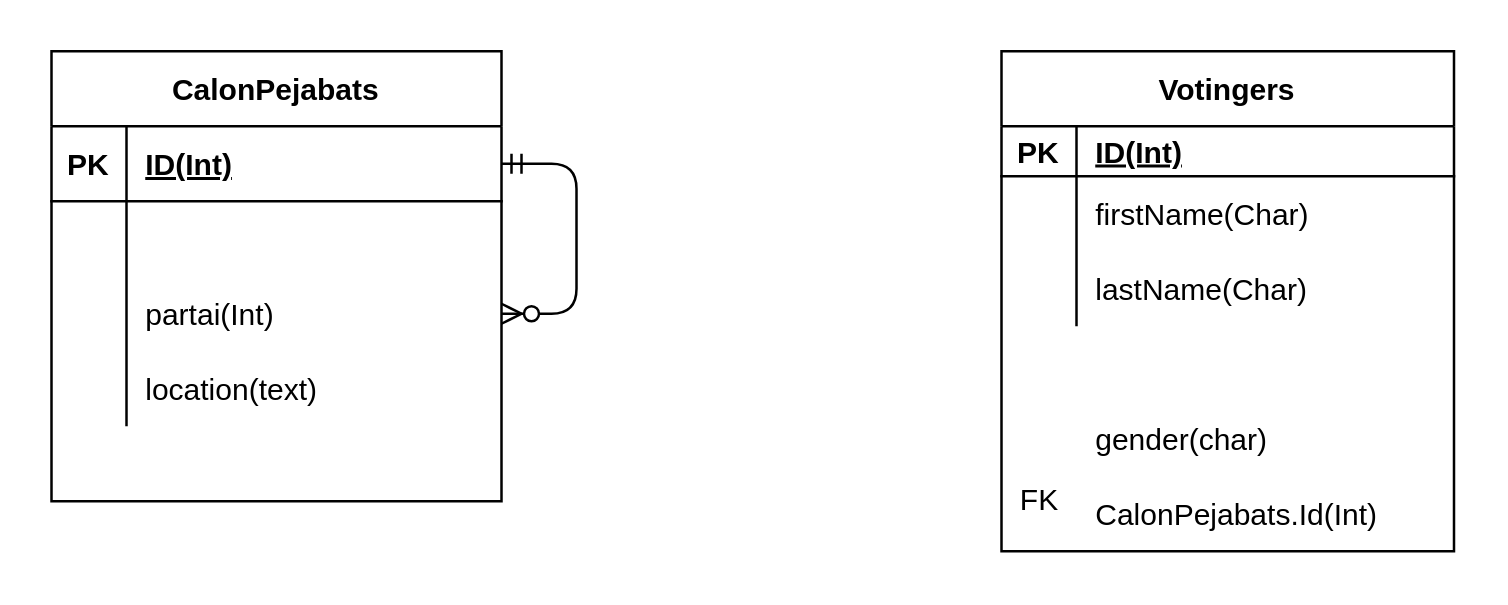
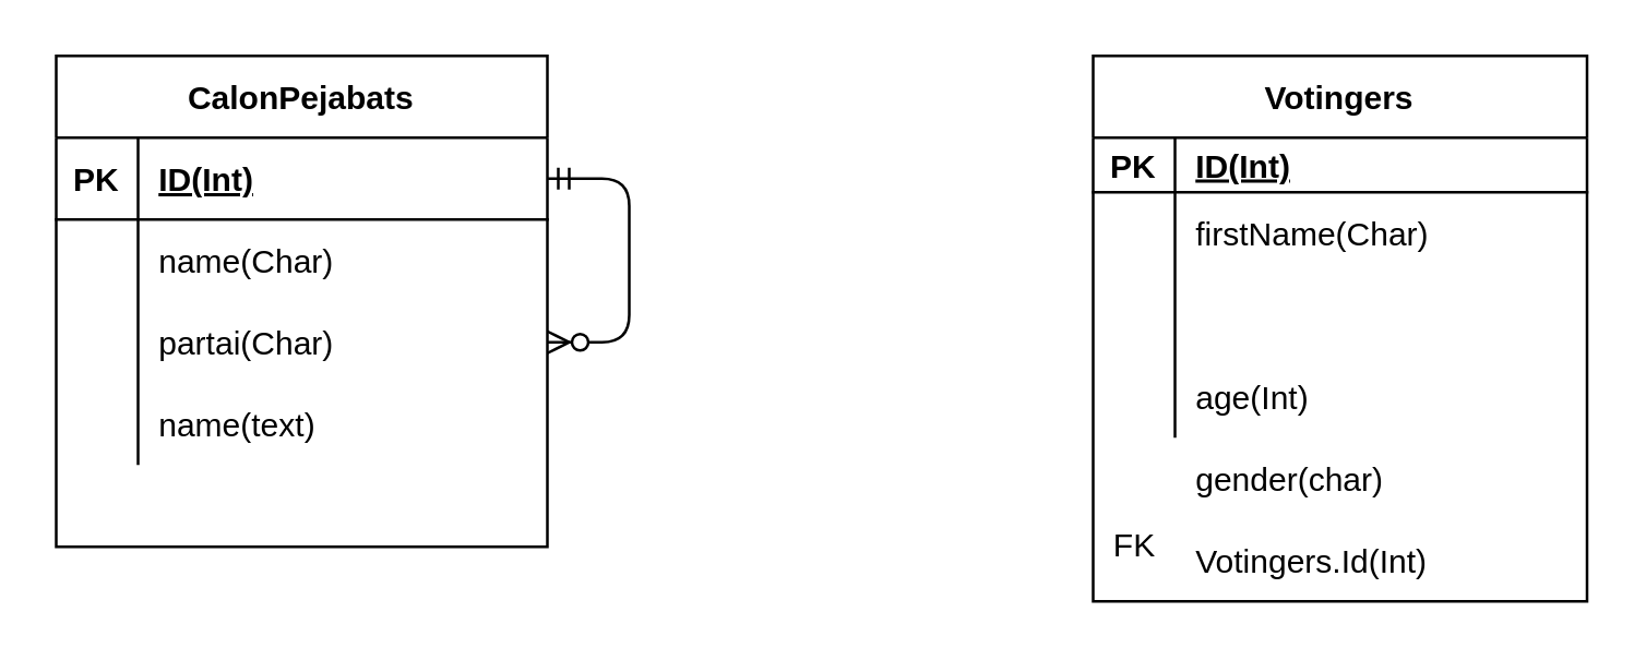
+ <mxCell id="8" value="name(Char)" style="shape=partialRectangle;connectable=0;fillColor=none;top=0;left=0;bottom=0;right=0;align=left;spacingLeft=6;overflow=hidden;" vertex="1" parent="6"><mxGeometry x="30" width="150" height="30" as="geometry" /></mxCell>
- <mxCell id="24" value="lastName(Char)" style="shape=partialRectangle;connectable=0;fillColor=none;top=0;left=0;bottom=0;right=0;align=left;spacingLeft=6;overflow=hidden;" vertex="1" parent="22"><mxGeometry x="30" width="151" height="30" as="geometry" /></mxCell>
- <mxCell id="11" value="partai(Int)" style="shape=partialRectangle;connectable=0;fillColor=none;top=0;left=0;bottom=0;right=0;align=left;spacingLeft=6;overflow=hidden;" vertex="1" parent="9"><mxGeometry x="30" width="150" height="30" as="geometry" /></mxCell>
+ <mxCell id="11" value="partai(Char)" style="shape=partialRectangle;connectable=0;fillColor=none;top=0;left=0;bottom=0;right=0;align=left;spacingLeft=6;overflow=hidden;" vertex="1" parent="9"><mxGeometry x="30" width="150" height="30" as="geometry" /></mxCell>
+ <mxCell id="27" value="age(Int)" style="shape=partialRectangle;connectable=0;fillColor=none;top=0;left=0;bottom=0;right=0;align=left;spacingLeft=6;overflow=hidden;" vertex="1" parent="25"><mxGeometry x="30" width="151" height="30" as="geometry" /></mxCell>
- <mxCell id="14" value="location(text)" style="shape=partialRectangle;connectable=0;fillColor=none;top=0;left=0;bottom=0;right=0;align=left;spacingLeft=6;overflow=hidden;" vertex="1" parent="12"><mxGeometry x="30" width="150" height="30" as="geometry" /></mxCell>
+ <mxCell id="14" value="name(text)" style="shape=partialRectangle;connectable=0;fillColor=none;top=0;left=0;bottom=0;right=0;align=left;spacingLeft=6;overflow=hidden;" vertex="1" parent="12"><mxGeometry x="30" width="150" height="30" as="geometry" /></mxCell>
- <mxCell id="29" value="CalonPejabats.Id(Int)" style="shape=partialRectangle;connectable=0;fillColor=none;top=0;left=0;bottom=0;right=0;align=left;spacingLeft=6;overflow=hidden;" vertex="1" parent="1"><mxGeometry x="430" y="190" width="151" height="30" as="geometry" /></mxCell>
+ <mxCell id="29" value="Votingers.Id(Int)" style="shape=partialRectangle;connectable=0;fillColor=none;top=0;left=0;bottom=0;right=0;align=left;spacingLeft=6;overflow=hidden;" vertex="1" parent="1"><mxGeometry x="430" y="190" width="151" height="30" as="geometry" /></mxCell>
